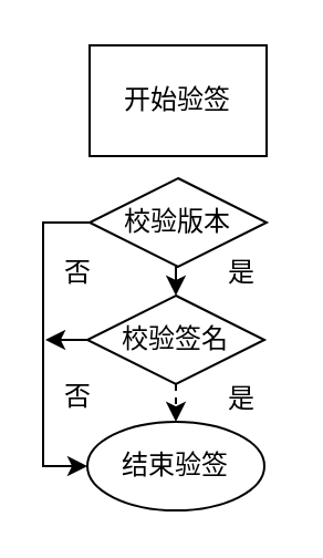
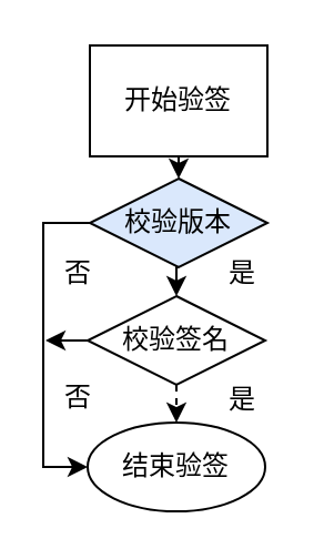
+ <mxCell id="2" style="edgeStyle=orthogonalEdgeStyle;rounded=0;orthogonalLoop=1;jettySize=auto;html=1;exitX=0.5;exitY=1;exitDx=0;exitDy=0;entryX=0.5;entryY=0;entryDx=0;entryDy=0;" edge="1" parent="1" source="3" target="6"><mxGeometry relative="1" as="geometry" /></mxCell>
- <mxCell id="6" value="校验版本" style="rhombus;whiteSpace=wrap;html=1;" vertex="1" parent="1"><mxGeometry x="40" y="80" width="80" height="40" as="geometry" /></mxCell>
+ <mxCell id="6" value="校验版本" style="rhombus;whiteSpace=wrap;html=1;fillColor=#dae8fc;" vertex="1" parent="1"><mxGeometry x="40" y="80" width="80" height="40" as="geometry" /></mxCell>
